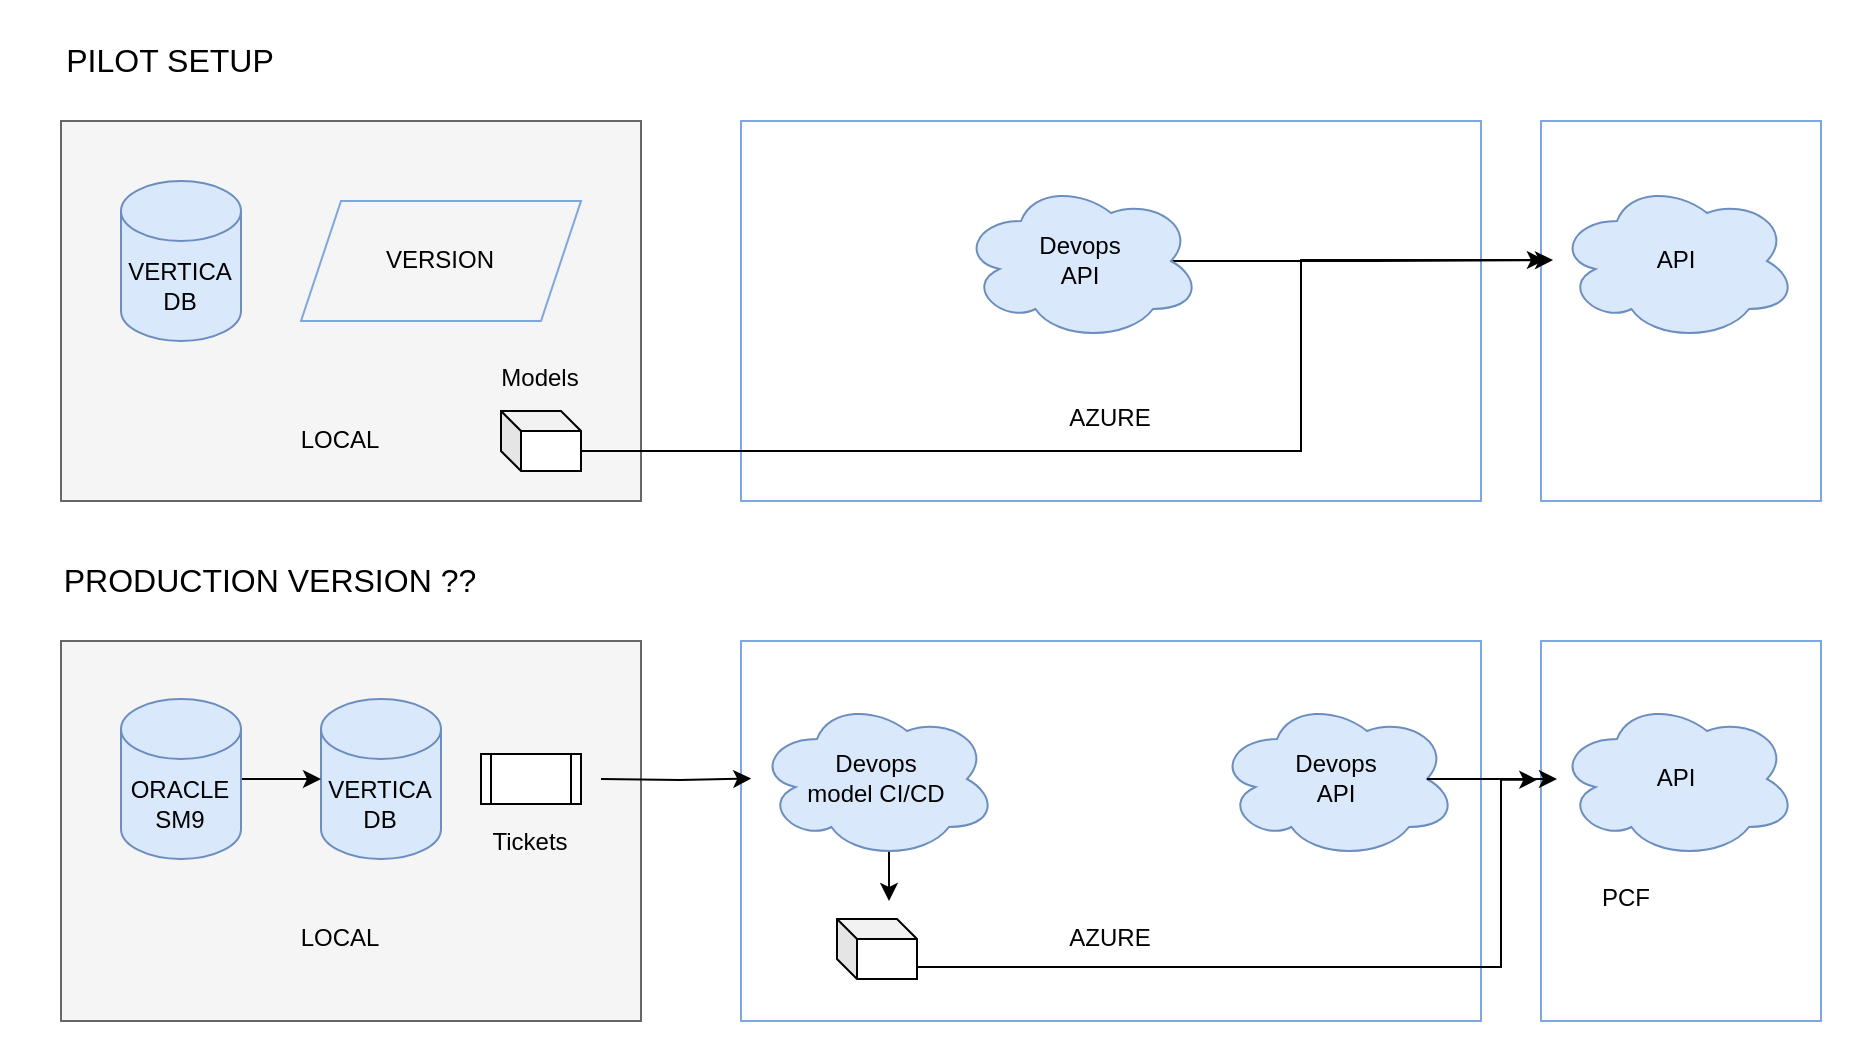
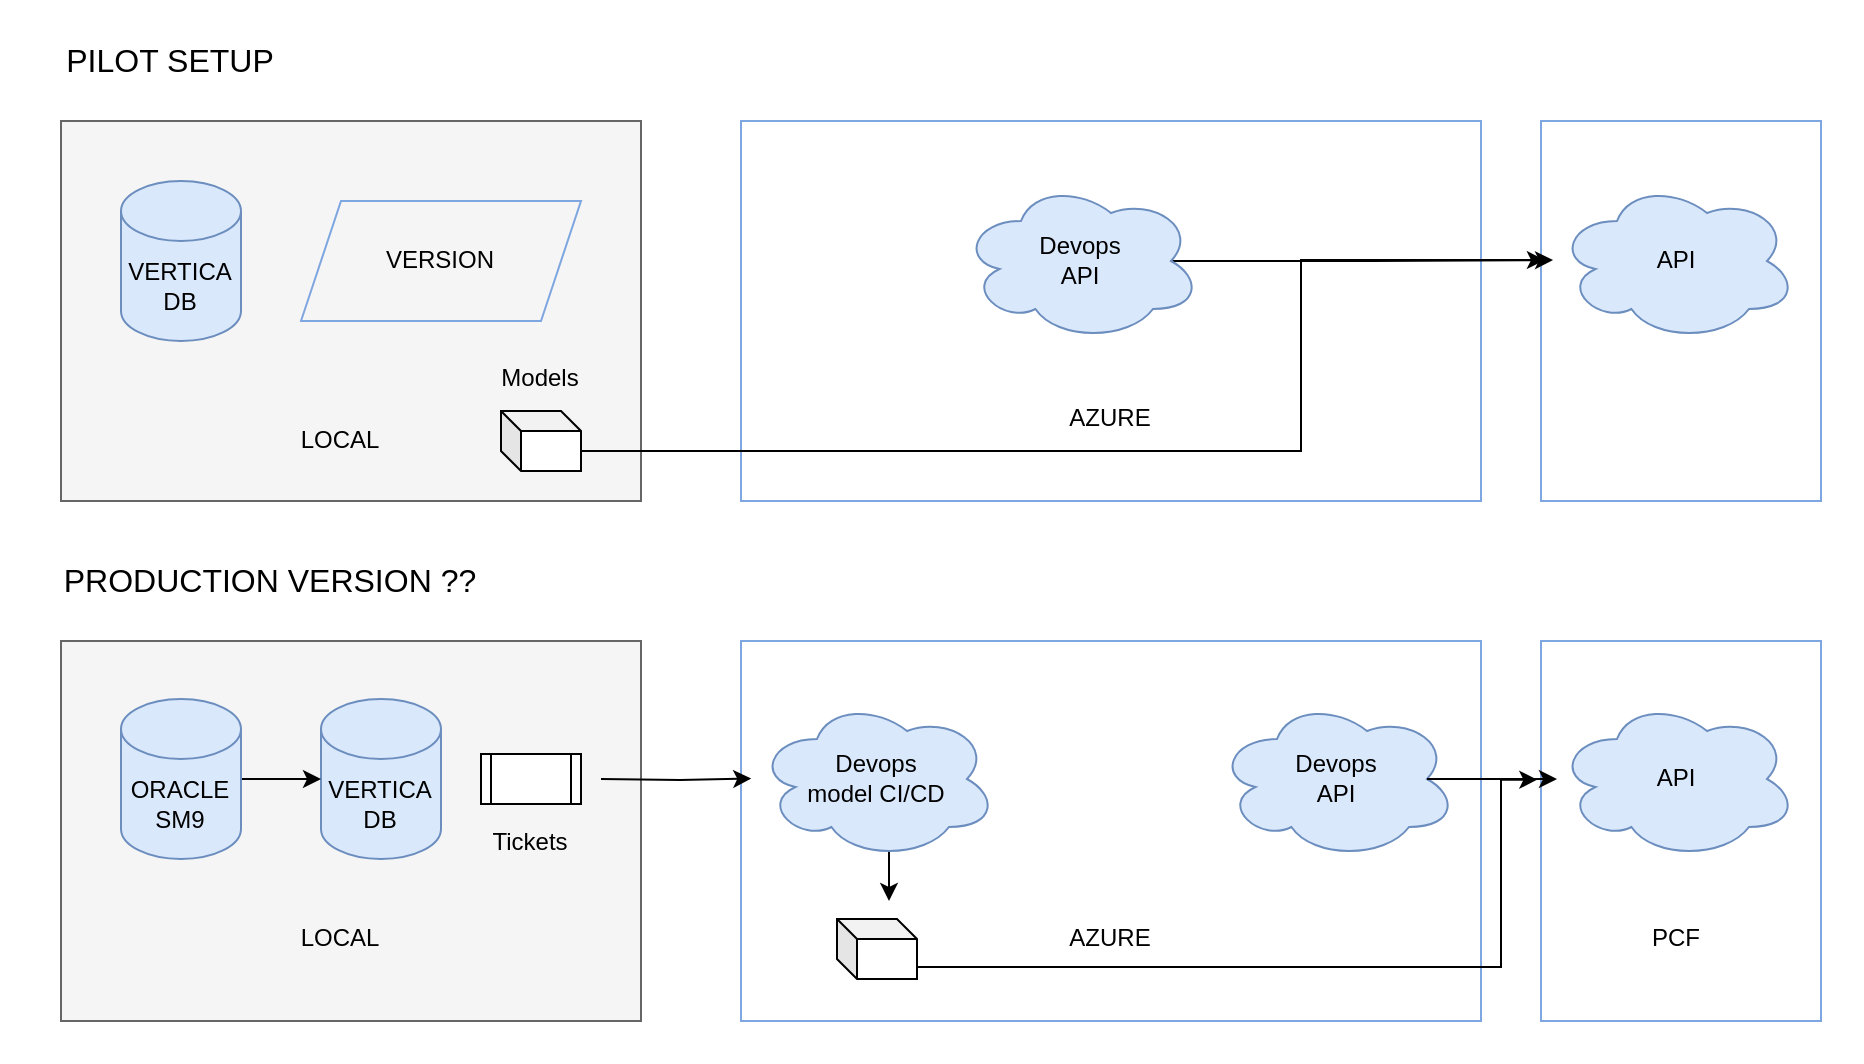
- <mxCell id="36" value="PCF" style="text;html=1;strokeColor=none;fillColor=none;align=center;verticalAlign=middle;whiteSpace=wrap;rounded=0;" vertex="1" parent="1"><mxGeometry x="793" y="439" width="40" height="20" as="geometry" /></mxCell>
+ <mxCell id="36" value="PCF" style="text;html=1;strokeColor=none;fillColor=none;align=center;verticalAlign=middle;whiteSpace=wrap;rounded=0;" vertex="1" parent="1"><mxGeometry x="818" y="459" width="40" height="20" as="geometry" /></mxCell>
